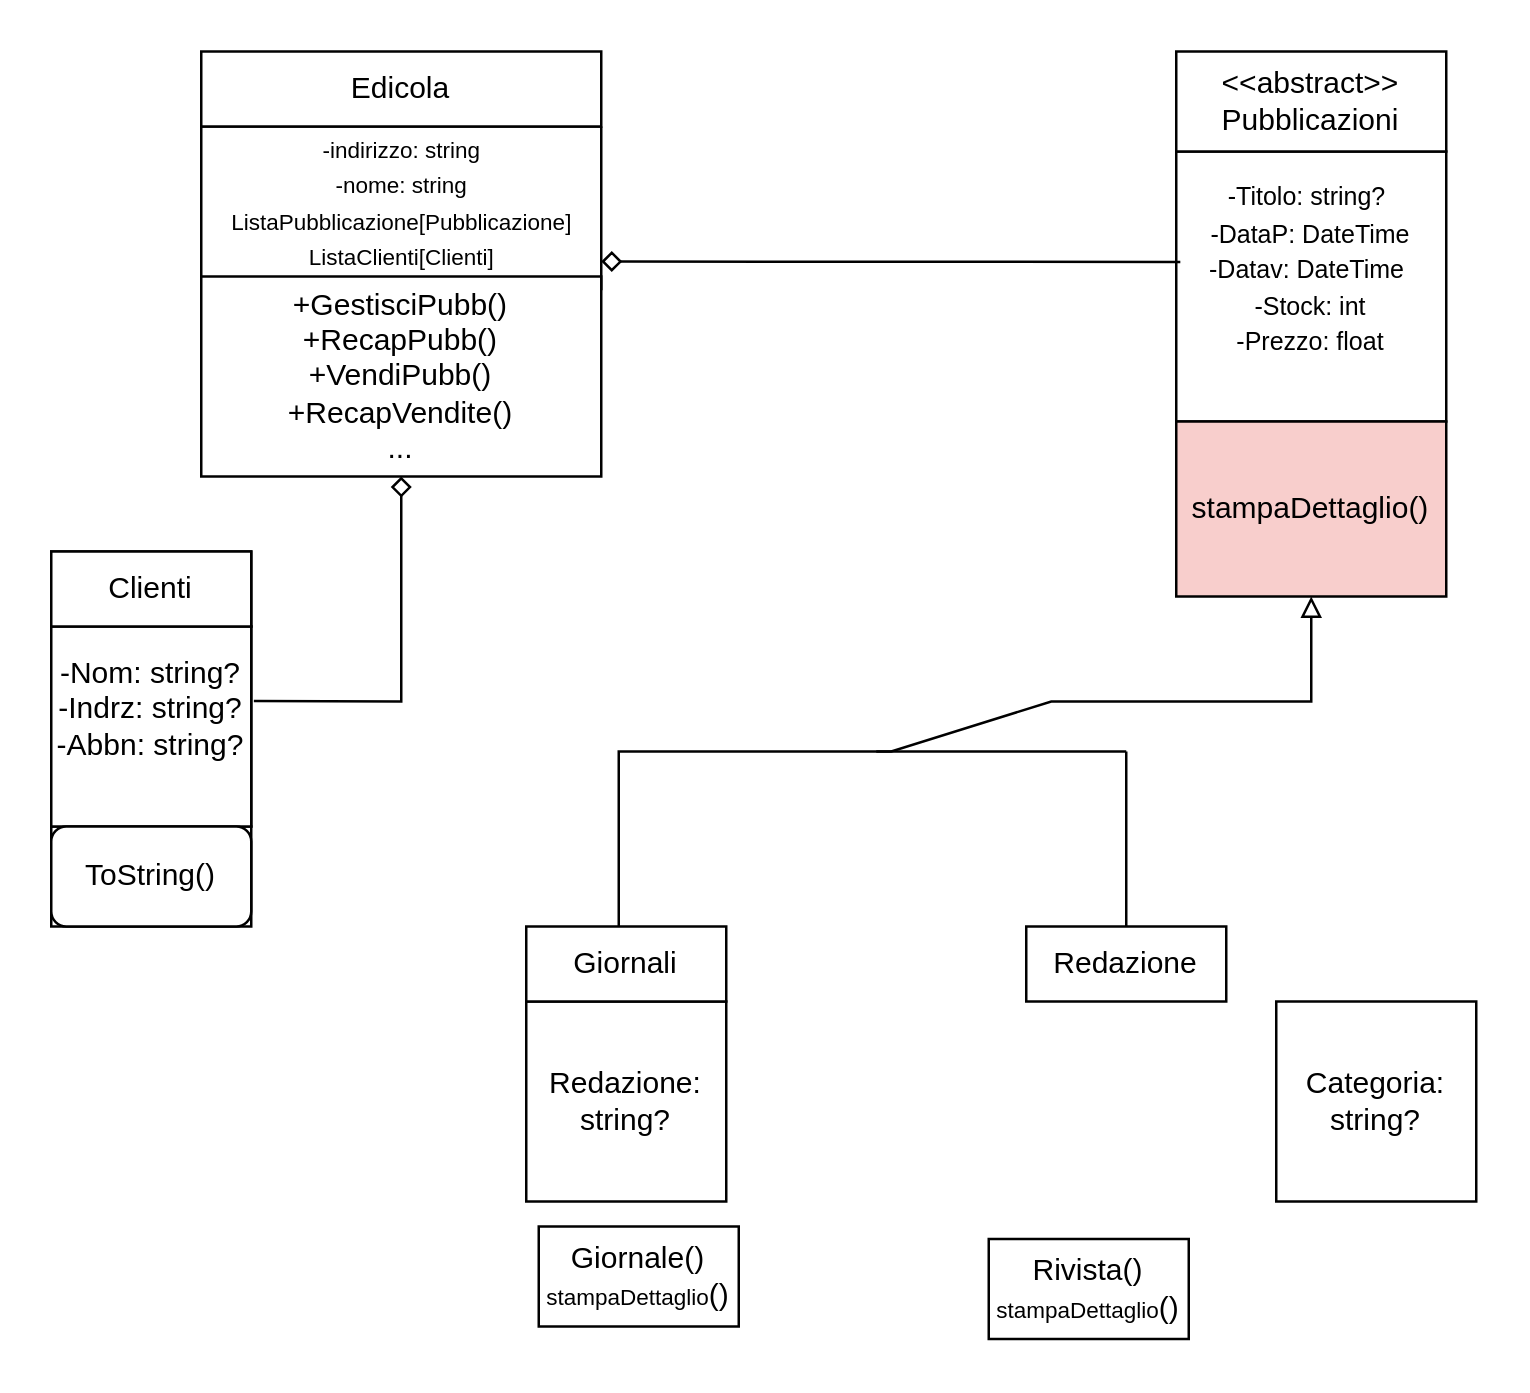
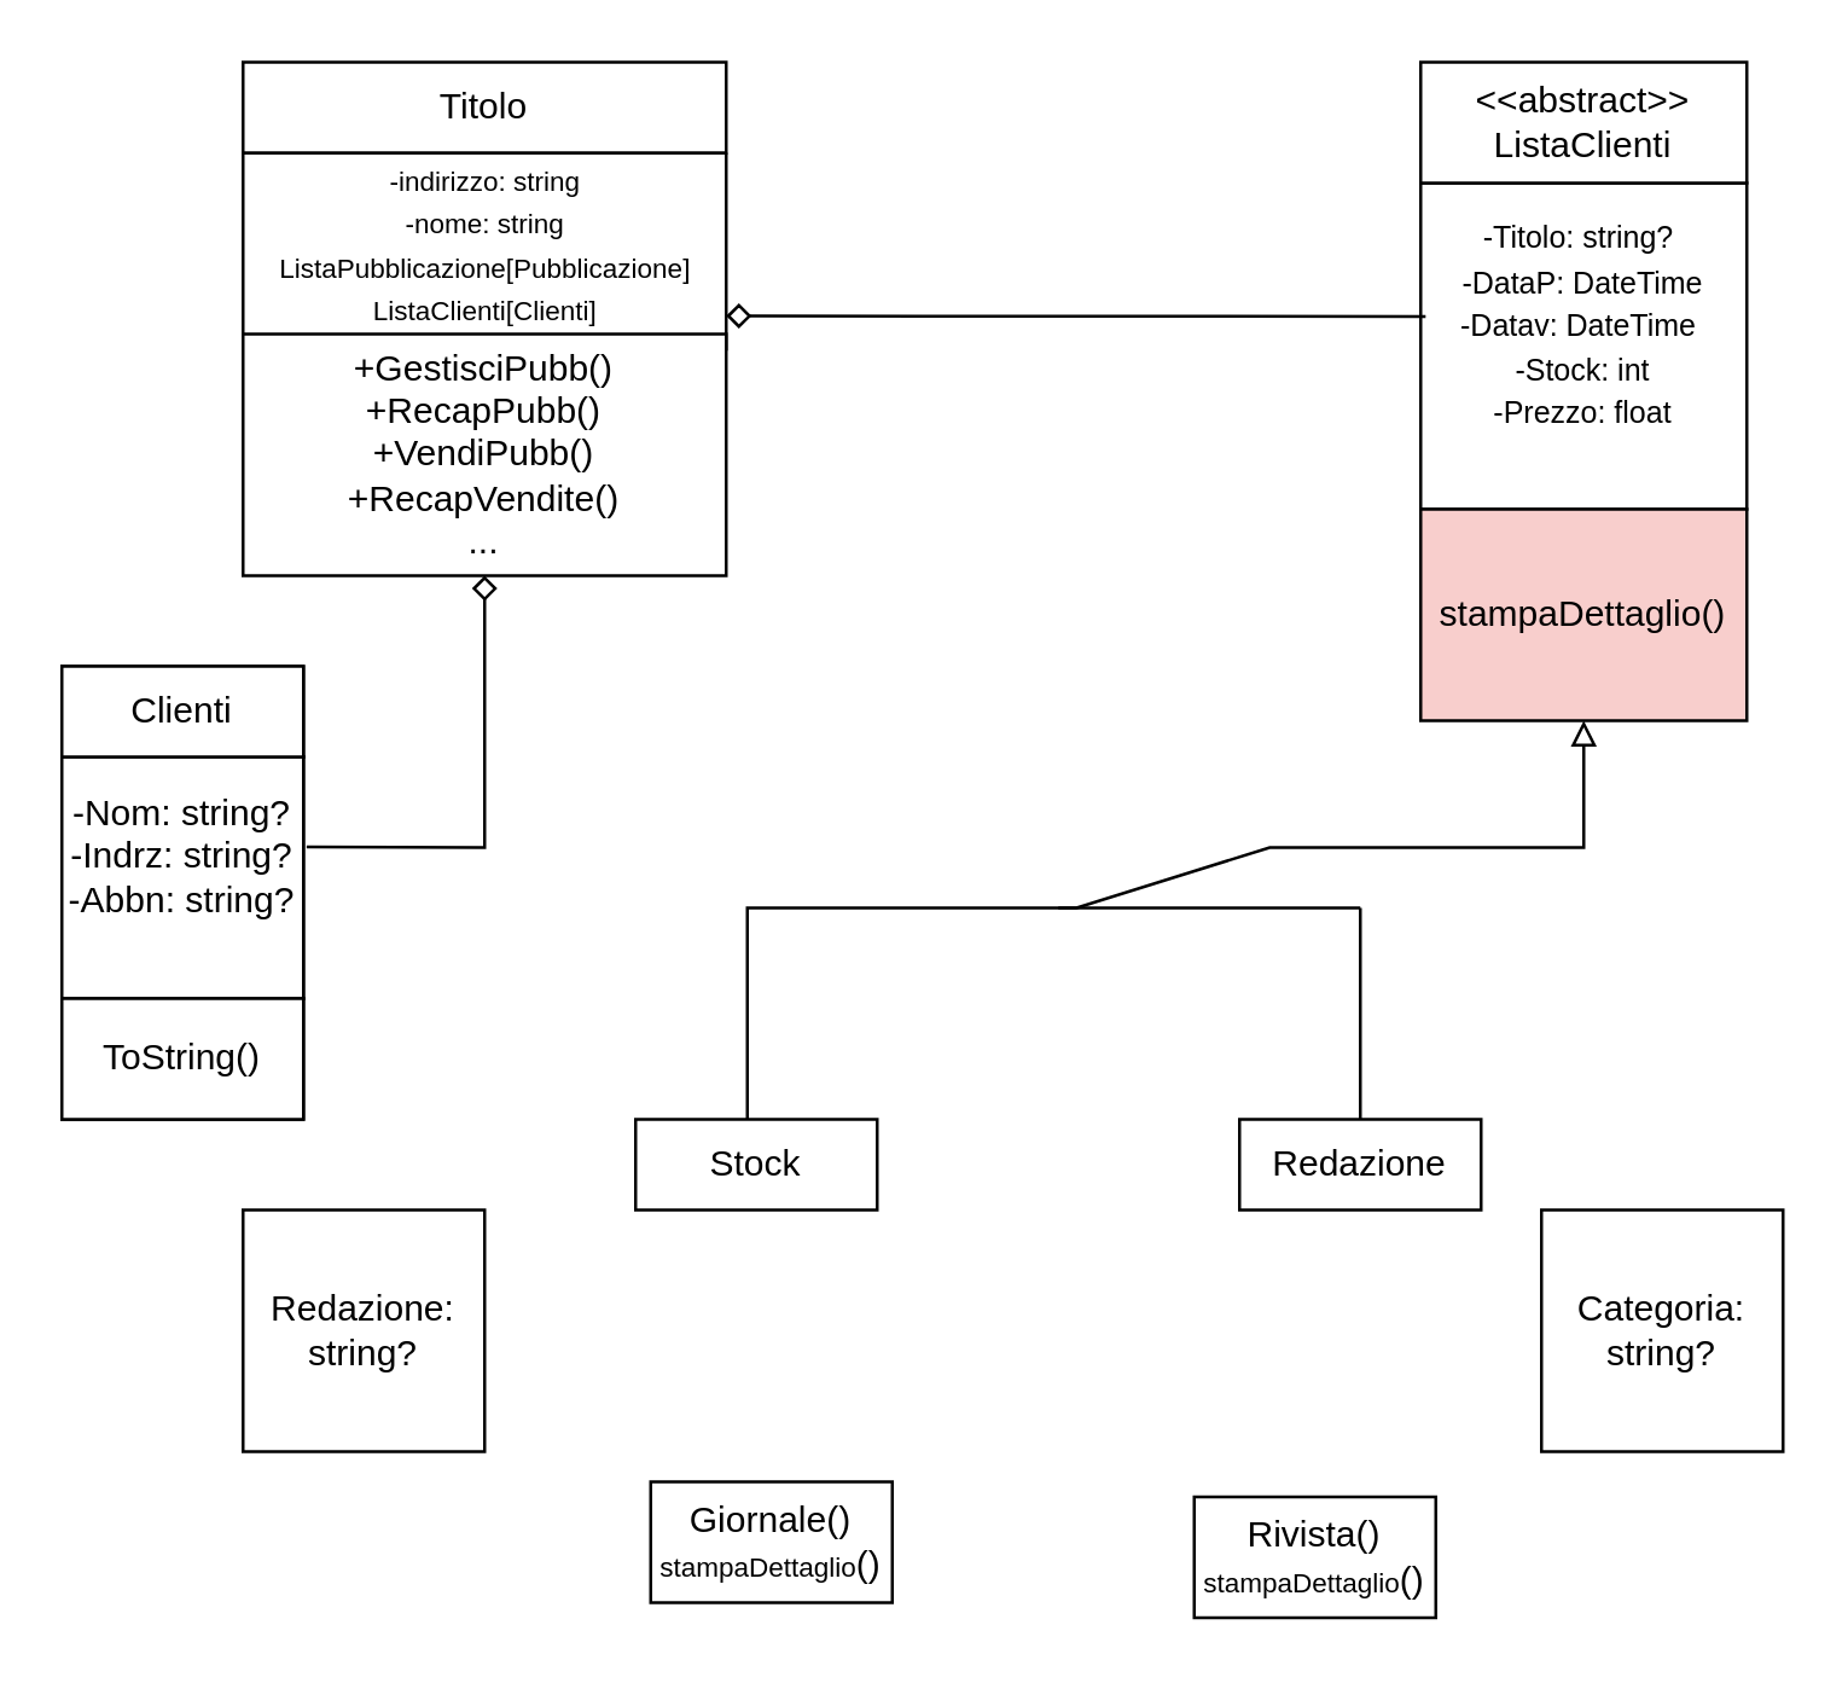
- <mxCell id="23" value="Edicola" style="rounded=0;whiteSpace=wrap;html=1;" parent="1" vertex="1"><mxGeometry x="80" y="20" width="160" height="30" as="geometry" /></mxCell>
+ <mxCell id="23" value="Titolo" style="rounded=0;whiteSpace=wrap;html=1;" parent="1" vertex="1"><mxGeometry x="80" y="20" width="160" height="30" as="geometry" /></mxCell>
- <mxCell id="21" value="&amp;lt;&amp;lt;abstract&amp;gt;&amp;gt;&lt;br&gt;Pubblicazioni" style="rounded=0;whiteSpace=wrap;html=1;" parent="1" vertex="1"><mxGeometry x="470" y="20" width="108" height="40" as="geometry" /></mxCell>
+ <mxCell id="21" value="&amp;lt;&amp;lt;abstract&amp;gt;&amp;gt;&lt;br&gt;ListaClienti" style="rounded=0;whiteSpace=wrap;html=1;" parent="1" vertex="1"><mxGeometry x="470" y="20" width="108" height="40" as="geometry" /></mxCell>
- <mxCell id="18" value="ToString()" style="whiteSpace=wrap;html=1;rounded=1;" parent="1" vertex="1"><mxGeometry x="20" y="330" width="80" height="40" as="geometry" /></mxCell>
+ <mxCell id="18" value="ToString()" style="rounded=0;whiteSpace=wrap;html=1;" parent="1" vertex="1"><mxGeometry x="20" y="330" width="80" height="40" as="geometry" /></mxCell>
- <mxCell id="7" value="Giornali" style="rounded=0;whiteSpace=wrap;html=1;" parent="1" vertex="1"><mxGeometry x="210" y="370" width="80" height="30" as="geometry" /></mxCell>
+ <mxCell id="7" value="Stock" style="rounded=0;whiteSpace=wrap;html=1;" parent="1" vertex="1"><mxGeometry x="210" y="370" width="80" height="30" as="geometry" /></mxCell>
- <mxCell id="6" value="Redazione: string?" style="whiteSpace=wrap;html=1;aspect=fixed;" parent="1" vertex="1"><mxGeometry x="210" y="400" width="80" height="80" as="geometry" /></mxCell>
+ <mxCell id="6" value="Redazione: string?" style="whiteSpace=wrap;html=1;aspect=fixed;" parent="1" vertex="1"><mxGeometry x="80" y="400" width="80" height="80" as="geometry" /></mxCell>
